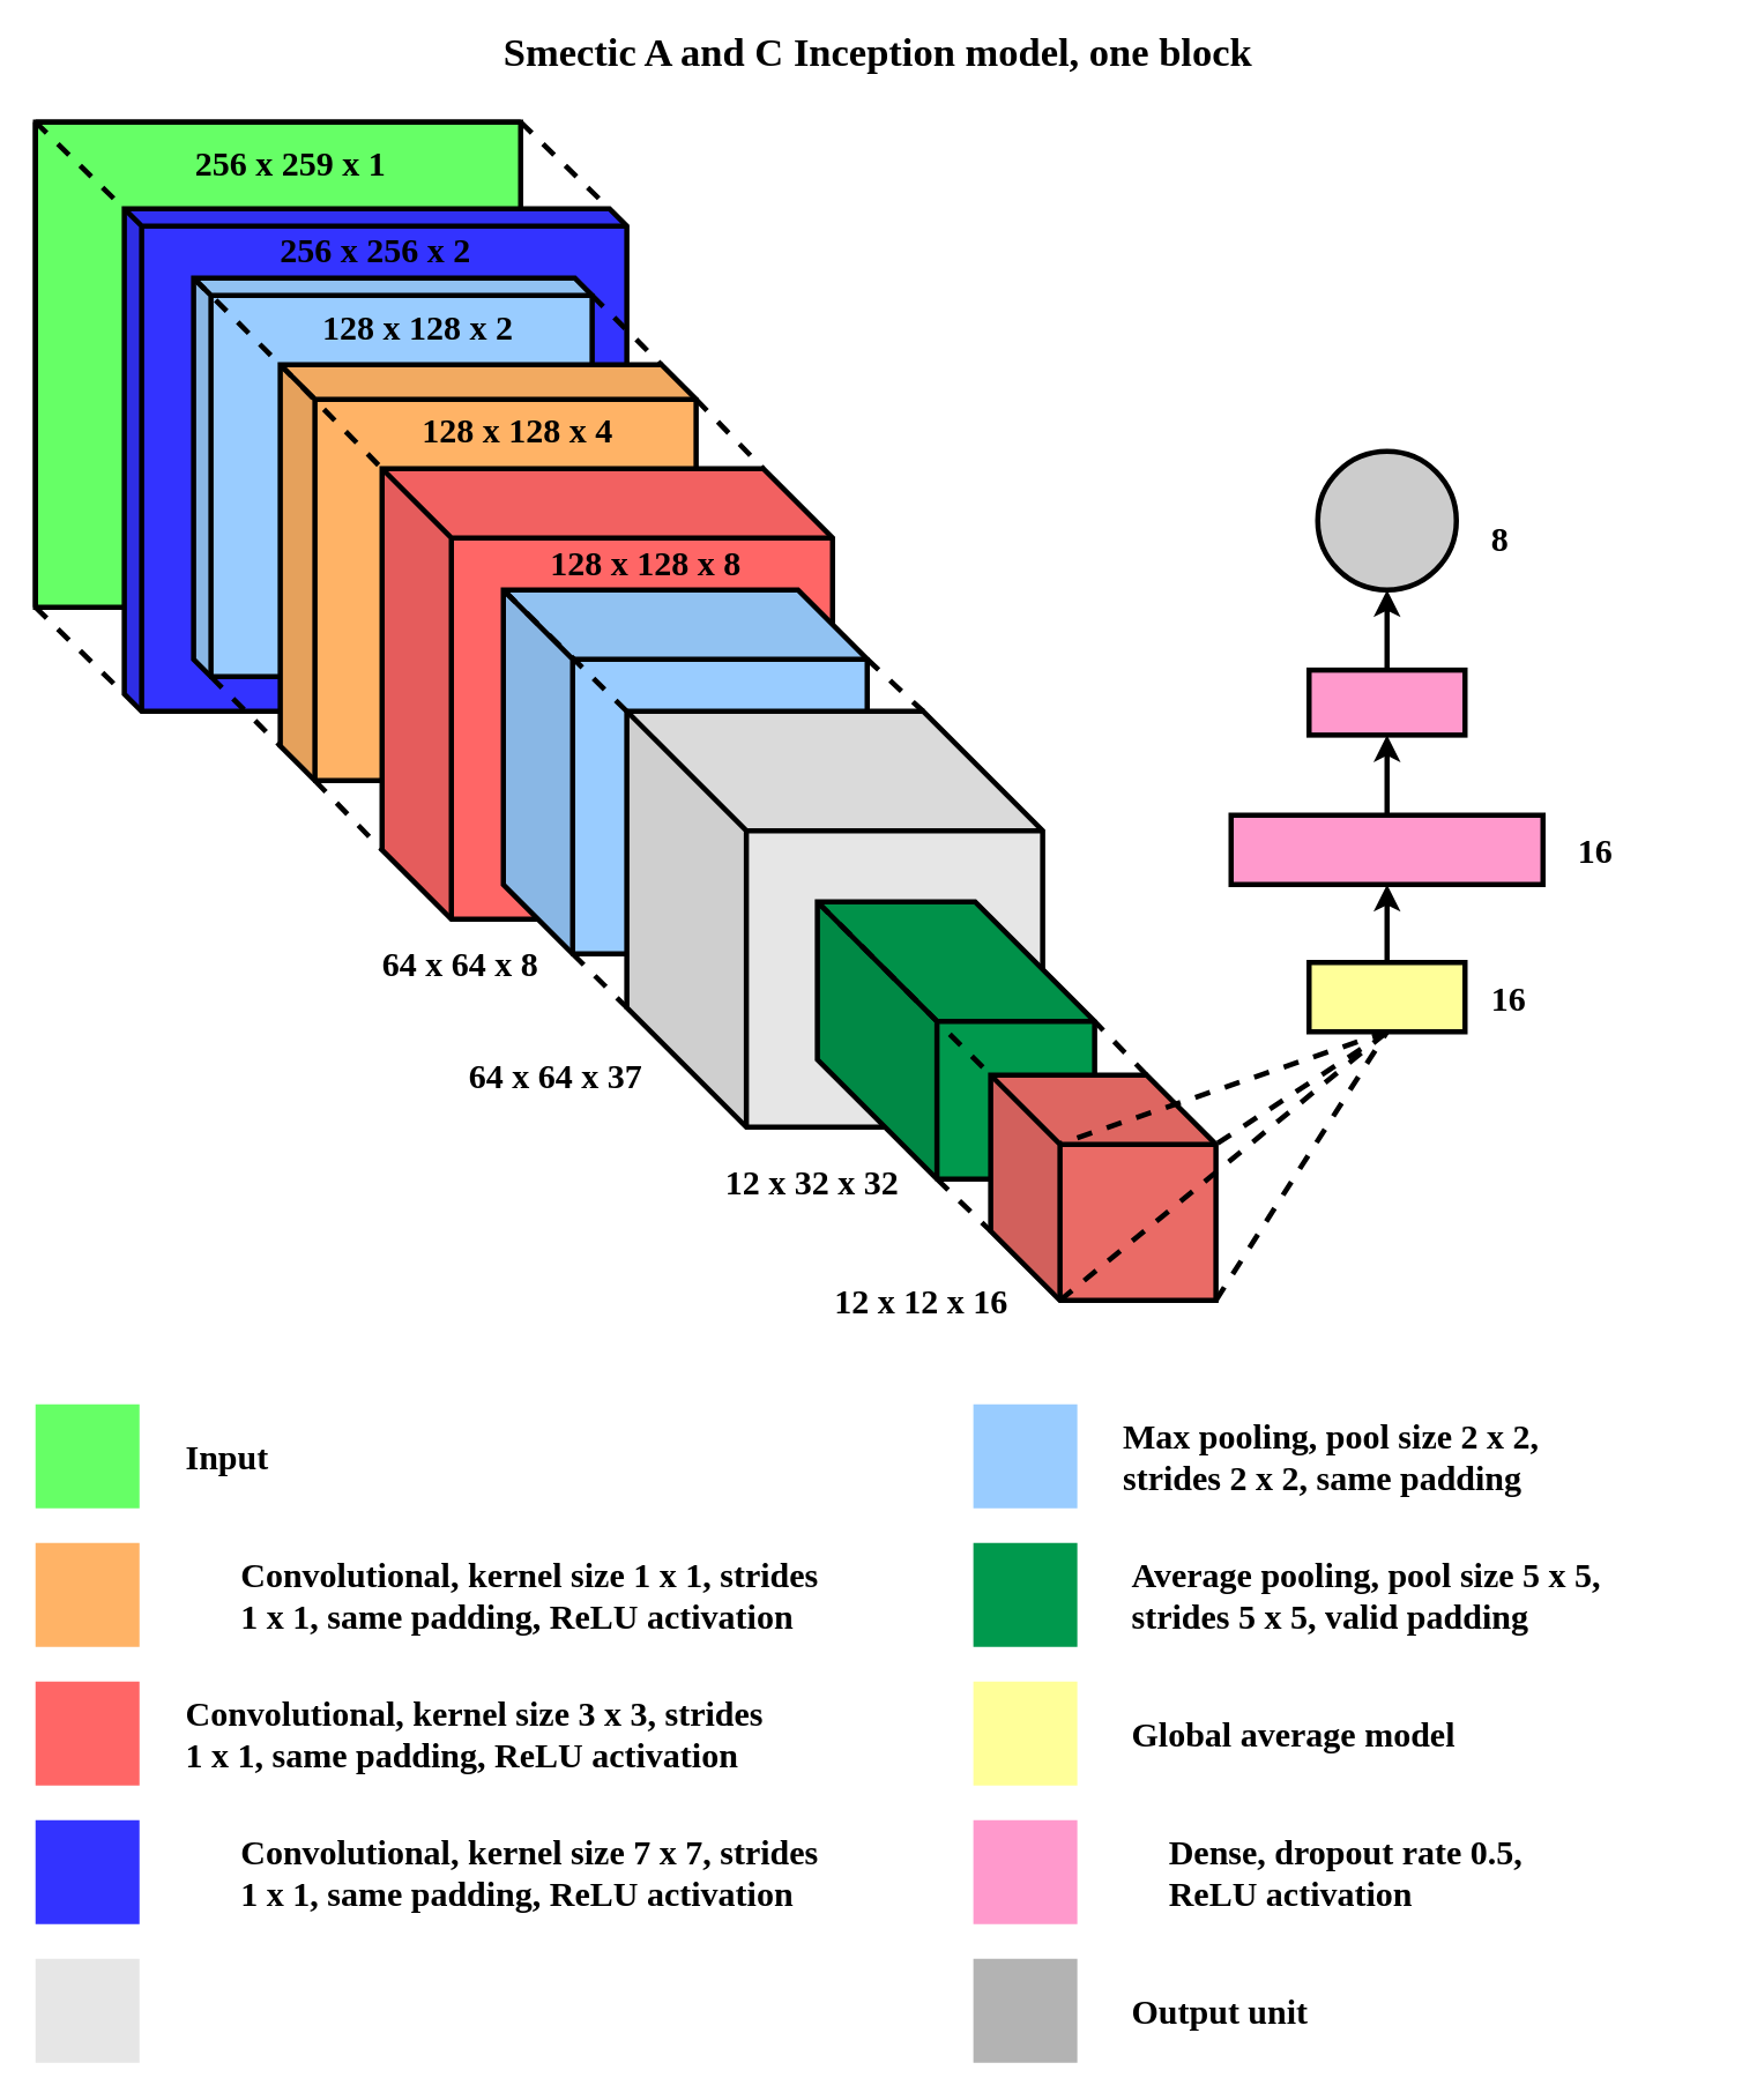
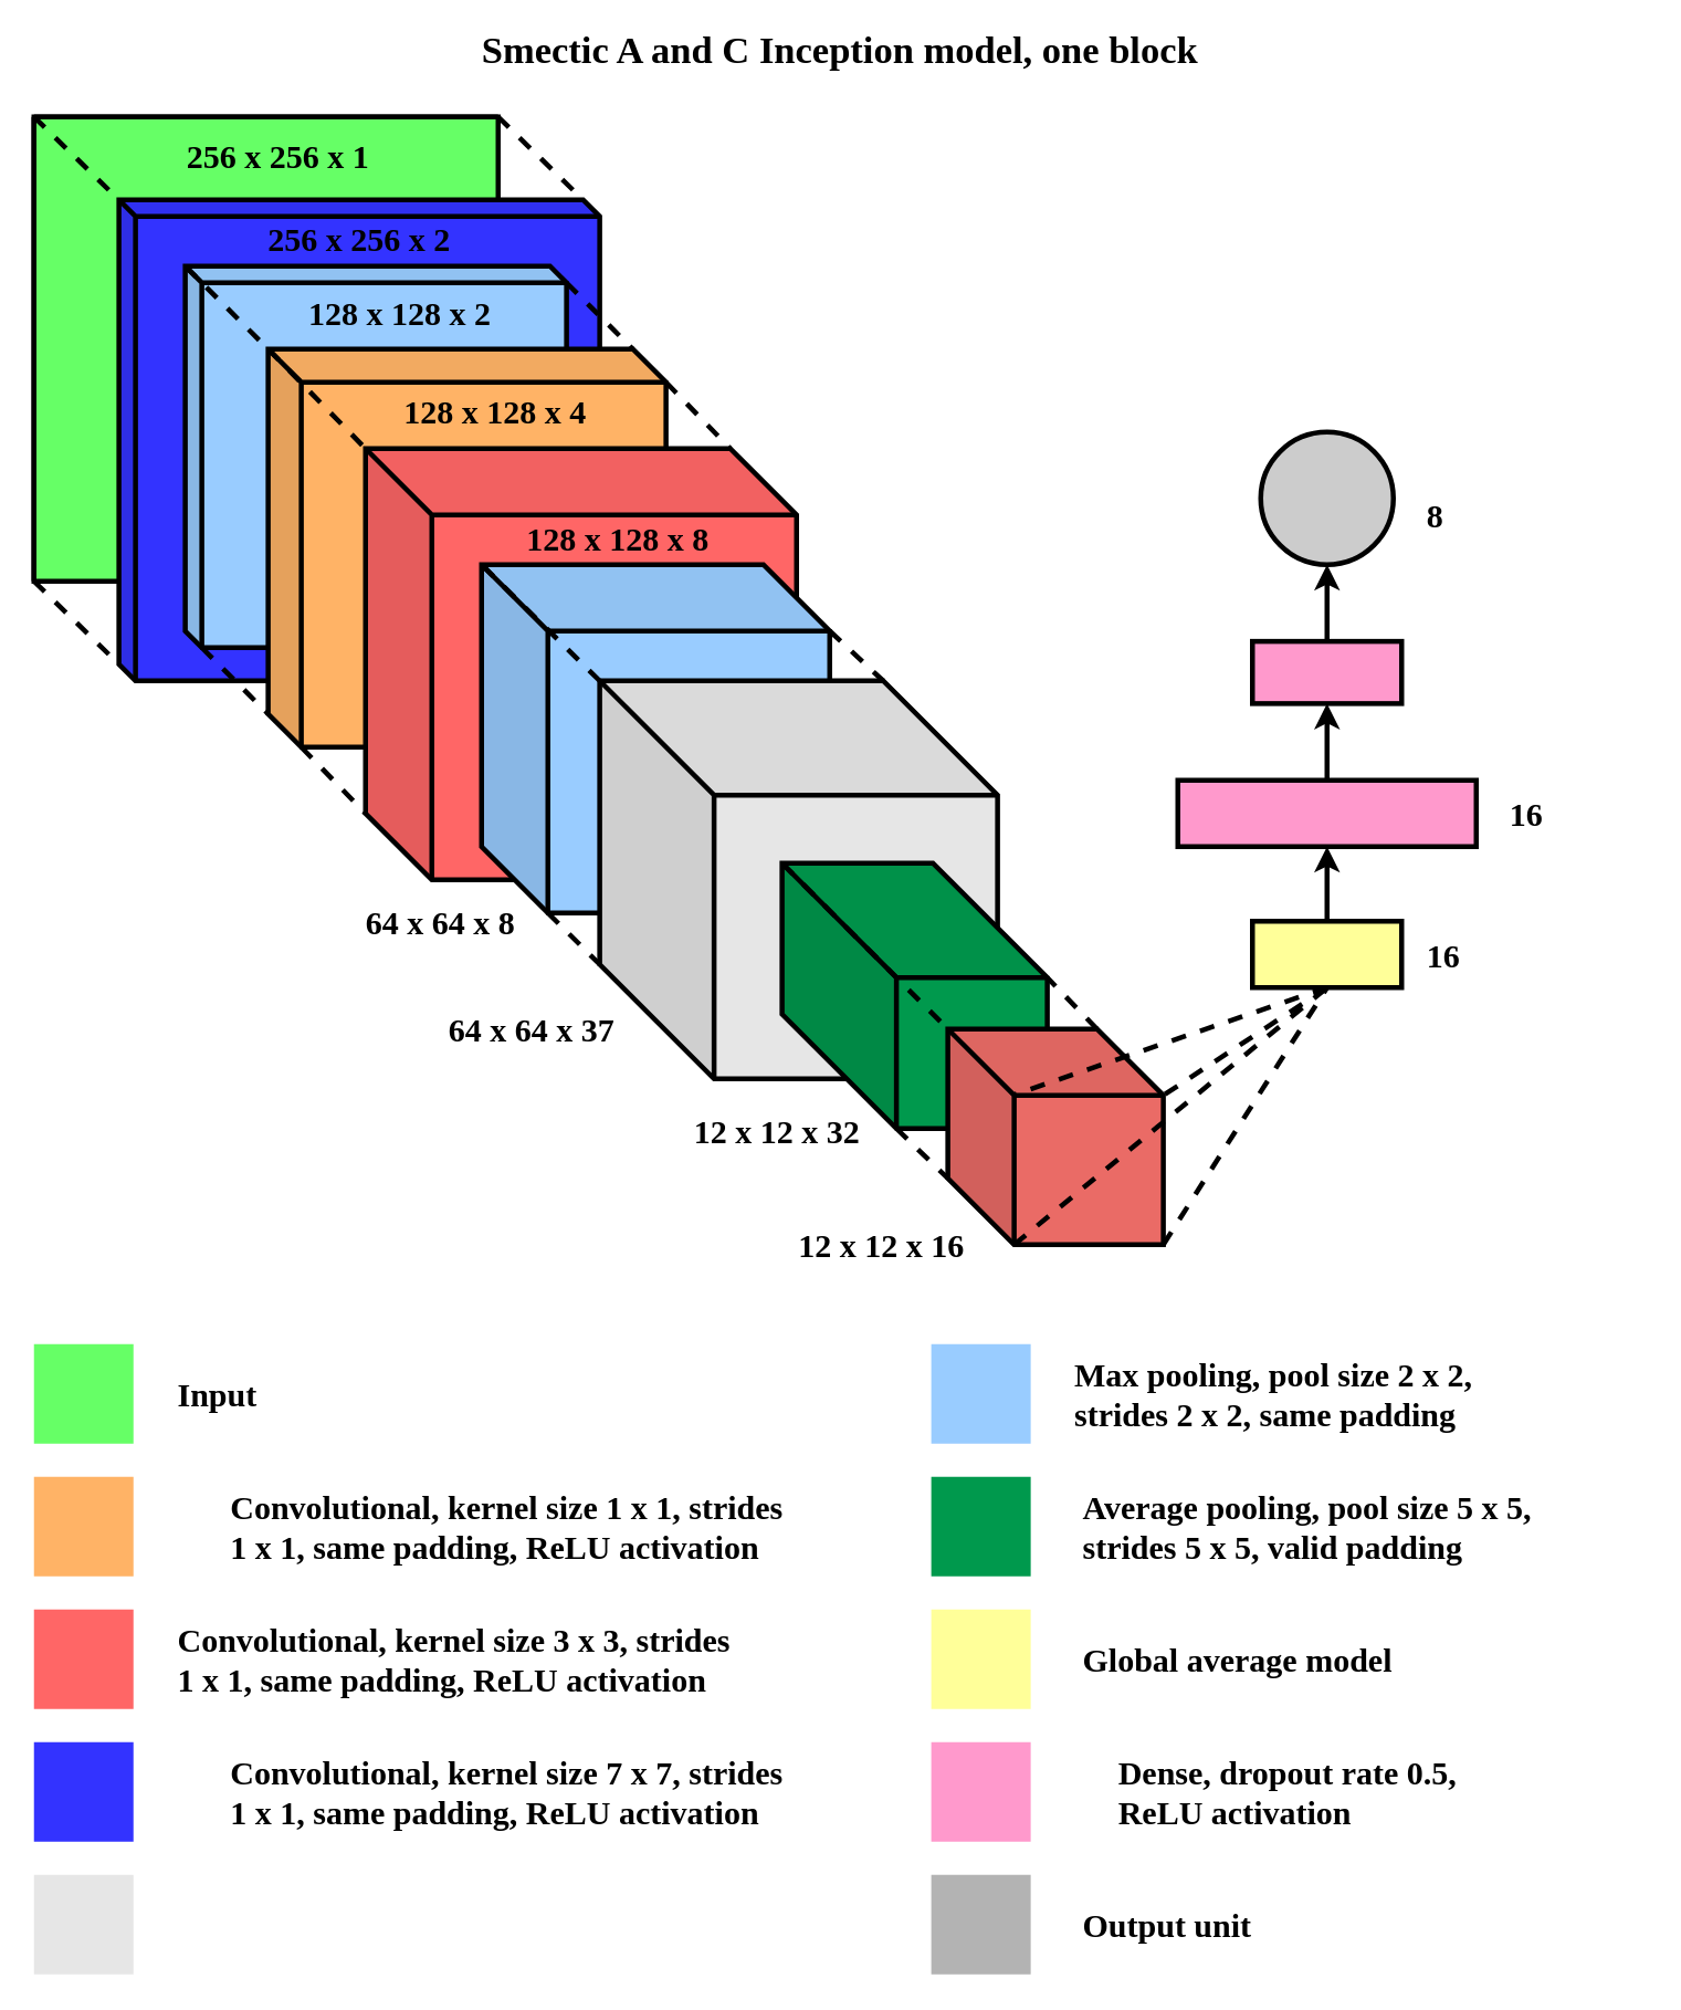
- <mxCell id="23" value="&lt;font style=&quot;font-size: 20px&quot; face=&quot;Tahoma&quot;&gt;&lt;b&gt;256 x 259 x 1&lt;/b&gt;&lt;/font&gt;" style="text;html=1;align=center;verticalAlign=middle;resizable=0;points=[];autosize=1;" parent="1" vertex="1"><mxGeometry x="92" y="83" width="150" height="20" as="geometry" /></mxCell>
+ <mxCell id="23" value="&lt;font style=&quot;font-size: 20px&quot; face=&quot;Tahoma&quot;&gt;&lt;b&gt;256 x 256 x 1&lt;/b&gt;&lt;/font&gt;" style="text;html=1;align=center;verticalAlign=middle;resizable=0;points=[];autosize=1;" parent="1" vertex="1"><mxGeometry x="92" y="83" width="150" height="20" as="geometry" /></mxCell>
- <mxCell id="67" value="&lt;font face=&quot;Tahoma&quot;&gt;&lt;span style=&quot;font-size: 20px&quot;&gt;&lt;b&gt;12 x 32 x 32&lt;/b&gt;&lt;/span&gt;&lt;/font&gt;" style="text;html=1;align=center;verticalAlign=middle;resizable=0;points=[];autosize=1;" vertex="1" parent="1"><mxGeometry x="398" y="671" width="140" height="20" as="geometry" /></mxCell>
+ <mxCell id="67" value="&lt;font face=&quot;Tahoma&quot;&gt;&lt;span style=&quot;font-size: 20px&quot;&gt;&lt;b&gt;12 x 12 x 32&lt;/b&gt;&lt;/span&gt;&lt;/font&gt;" style="text;html=1;align=center;verticalAlign=middle;resizable=0;points=[];autosize=1;" vertex="1" parent="1"><mxGeometry x="398" y="671" width="140" height="20" as="geometry" /></mxCell>
